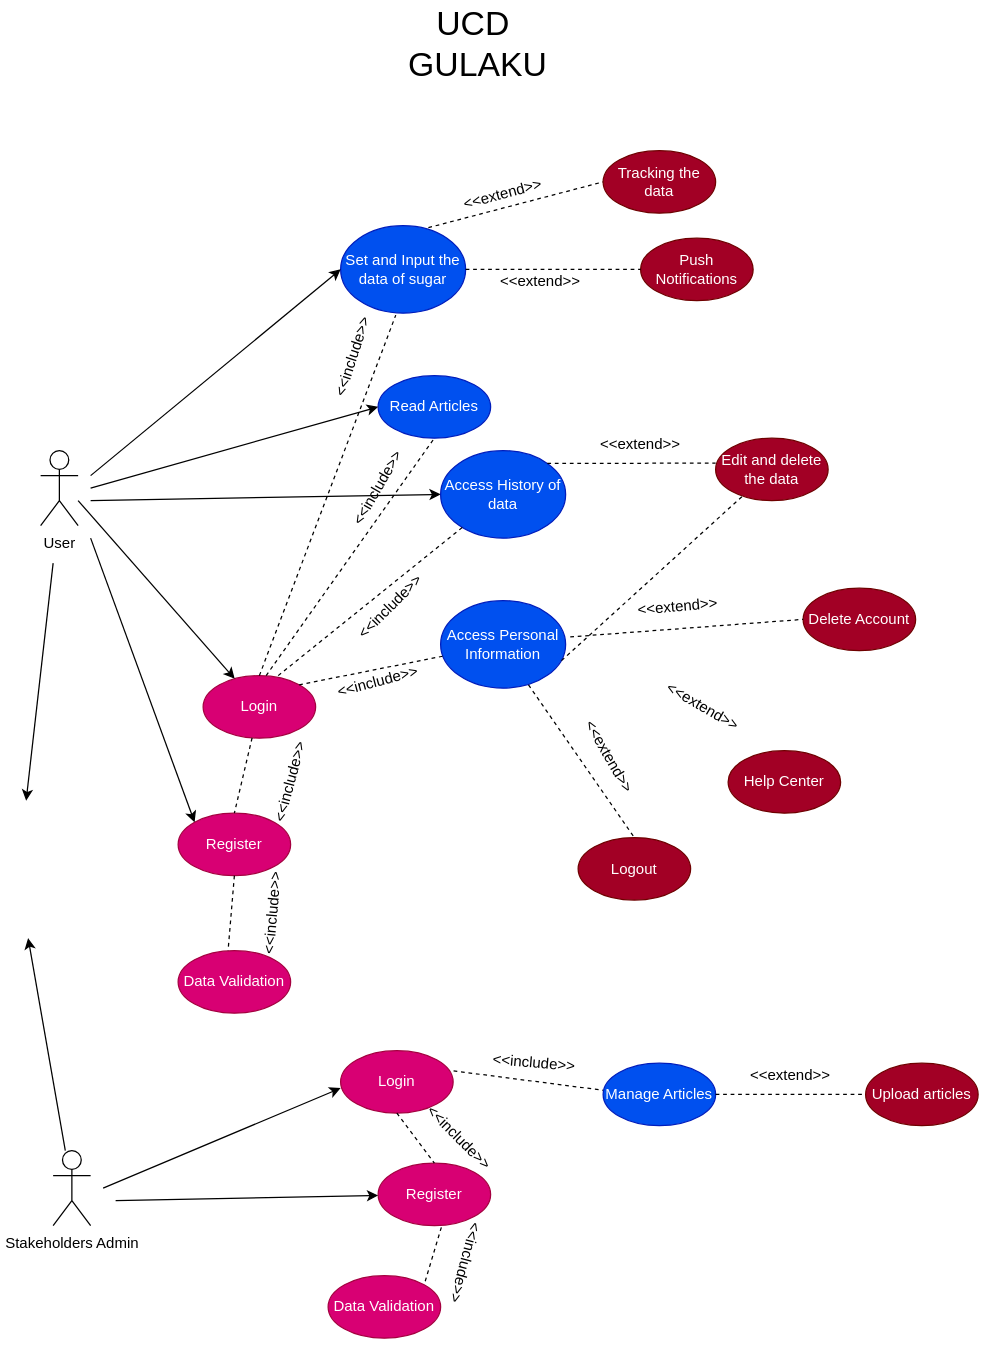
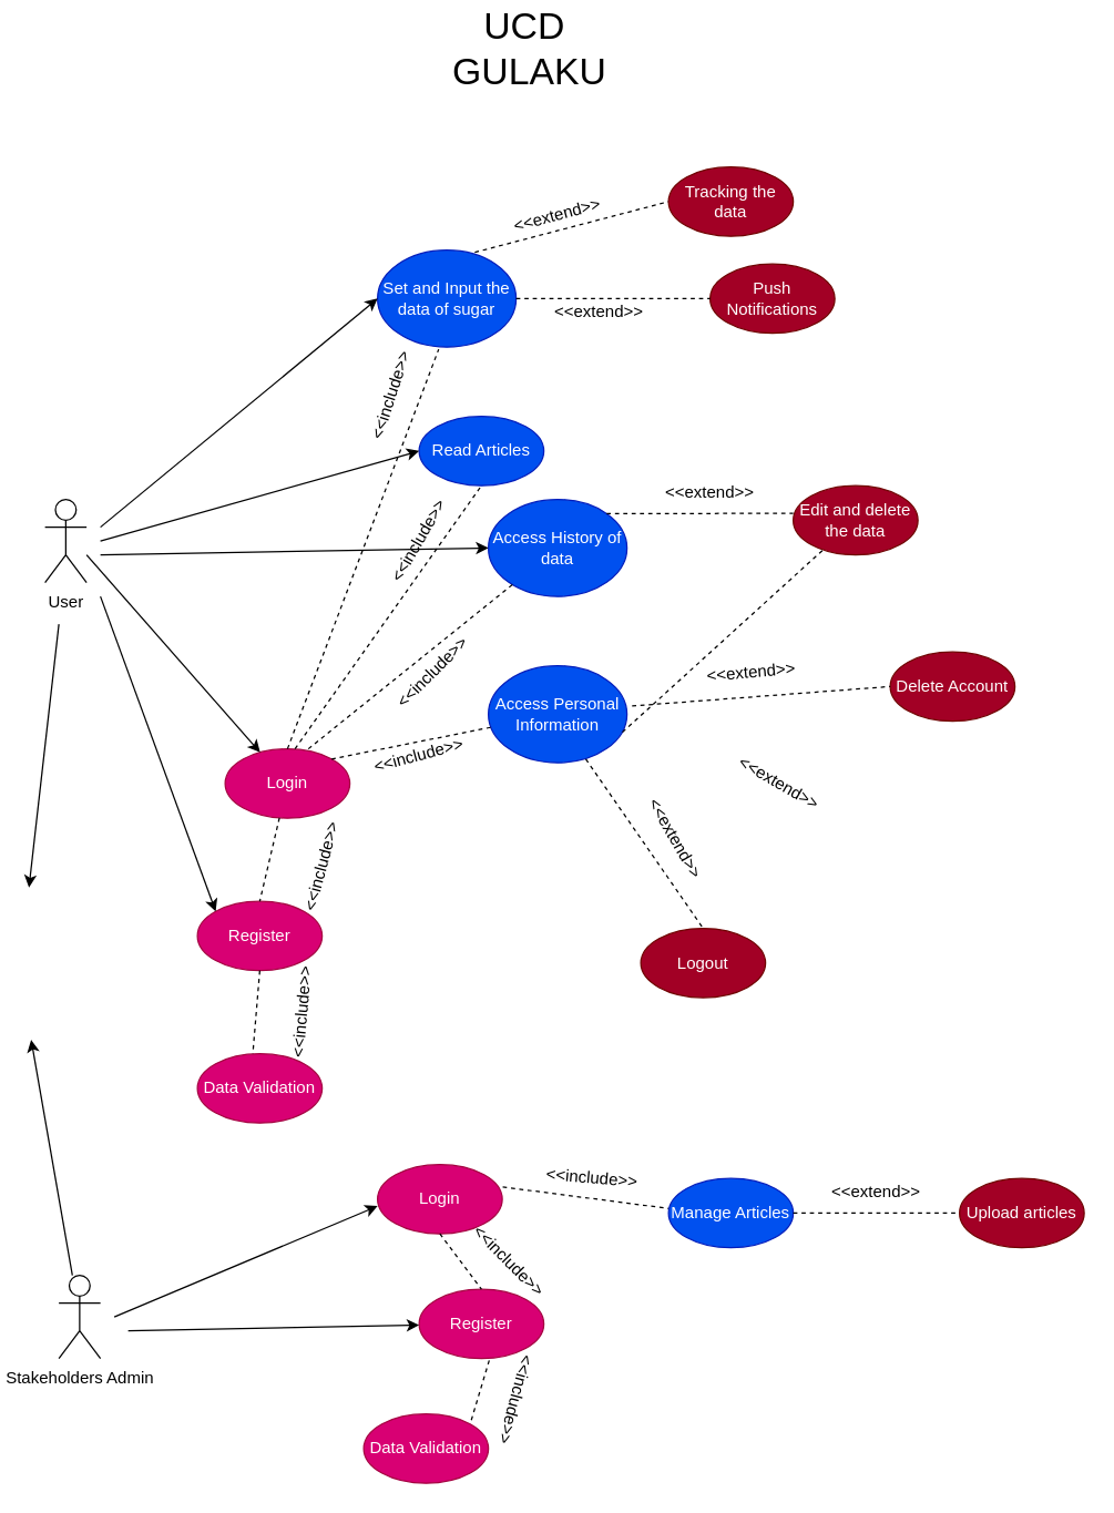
- <mxCell id="35" value="Help Center" style="ellipse;whiteSpace=wrap;html=1;fillColor=#a20025;fontColor=#ffffff;strokeColor=#6F0000;" vertex="1" parent="1"><mxGeometry x="582" y="600" width="90" height="50" as="geometry" /></mxCell>
